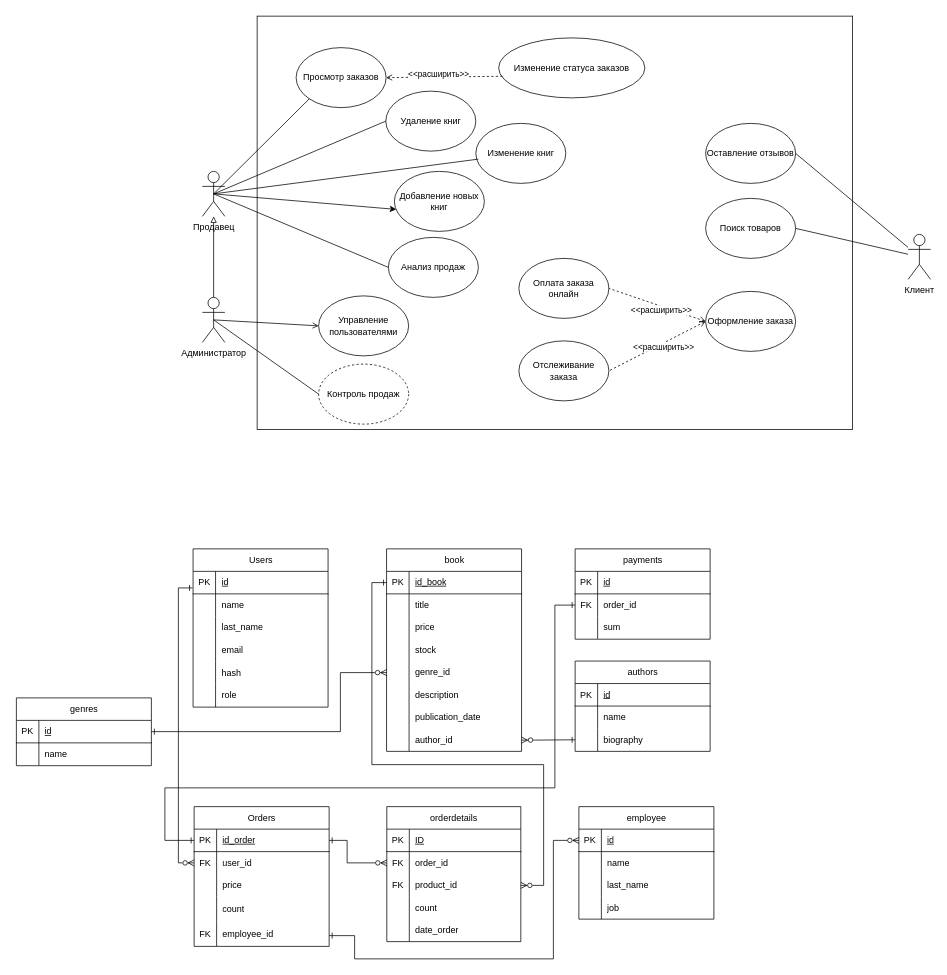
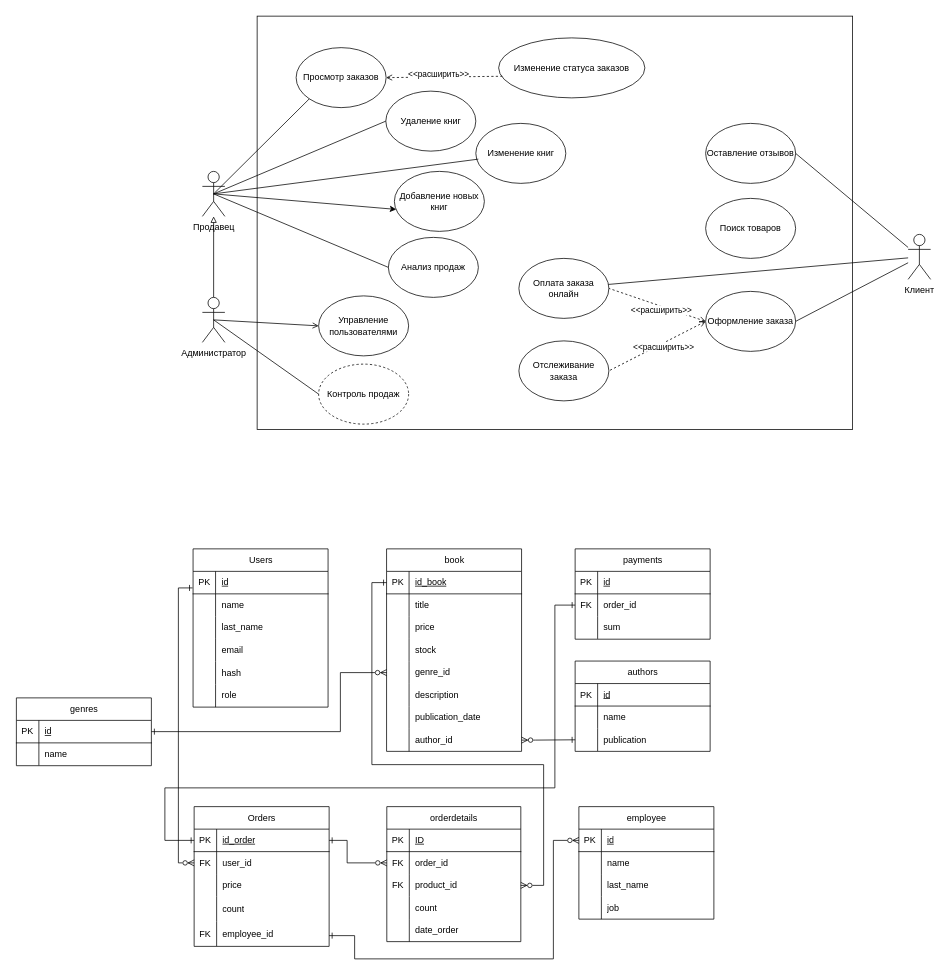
- <mxCell id="134" value="" style="endArrow=none;html=1;rounded=0;entryX=1;entryY=0.5;entryDx=0;entryDy=0;" edge="1" parent="1" source="124" target="125"><mxGeometry width="50" height="50" relative="1" as="geometry"><mxPoint x="351.996" y="268.997" as="sourcePoint" /><mxPoint x="490.996" y="311.997" as="targetPoint" /></mxGeometry></mxCell>
+ <mxCell id="134" value="" style="endArrow=none;html=1;rounded=0;" edge="1" parent="1" source="124" target="131"><mxGeometry width="50" height="50" relative="1" as="geometry"><mxPoint x="351.996" y="268.997" as="sourcePoint" /><mxPoint x="490.996" y="311.997" as="targetPoint" /></mxGeometry></mxCell>
+ <mxCell id="135" value="" style="endArrow=none;html=1;rounded=0;entryX=1;entryY=0.5;entryDx=0;entryDy=0;" edge="1" parent="1" source="124" target="126"><mxGeometry width="50" height="50" relative="1" as="geometry"><mxPoint x="1103.996" y="373.997" as="sourcePoint" /><mxPoint x="1023.996" y="391.997" as="targetPoint" /></mxGeometry></mxCell>
- <mxCell id="150" value="biography" style="shape=partialRectangle;connectable=0;fillColor=none;top=0;left=0;bottom=0;right=0;align=left;spacingLeft=6;overflow=hidden;whiteSpace=wrap;html=1;fontStyle=0" vertex="1" parent="148"><mxGeometry x="30" width="150" height="30" as="geometry"><mxRectangle width="150" height="30" as="alternateBounds" /></mxGeometry></mxCell>
+ <mxCell id="150" value="publication" style="shape=partialRectangle;connectable=0;fillColor=none;top=0;left=0;bottom=0;right=0;align=left;spacingLeft=6;overflow=hidden;whiteSpace=wrap;html=1;fontStyle=0" vertex="1" parent="148"><mxGeometry x="30" width="150" height="30" as="geometry"><mxRectangle width="150" height="30" as="alternateBounds" /></mxGeometry></mxCell>
